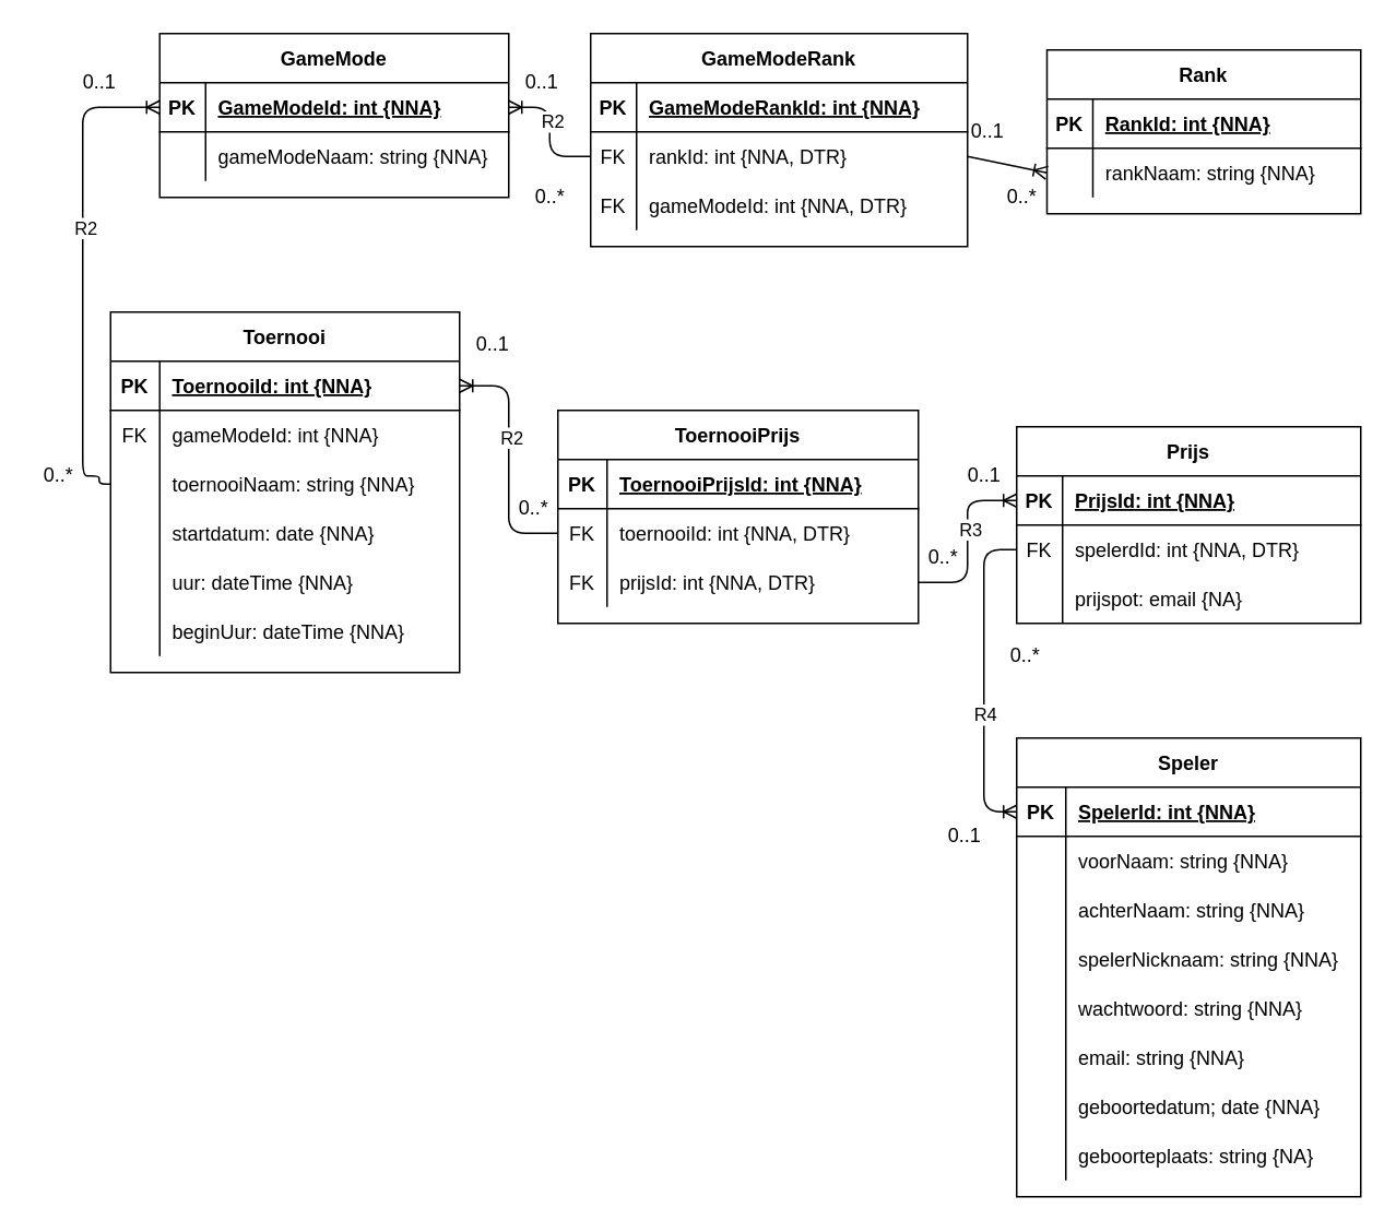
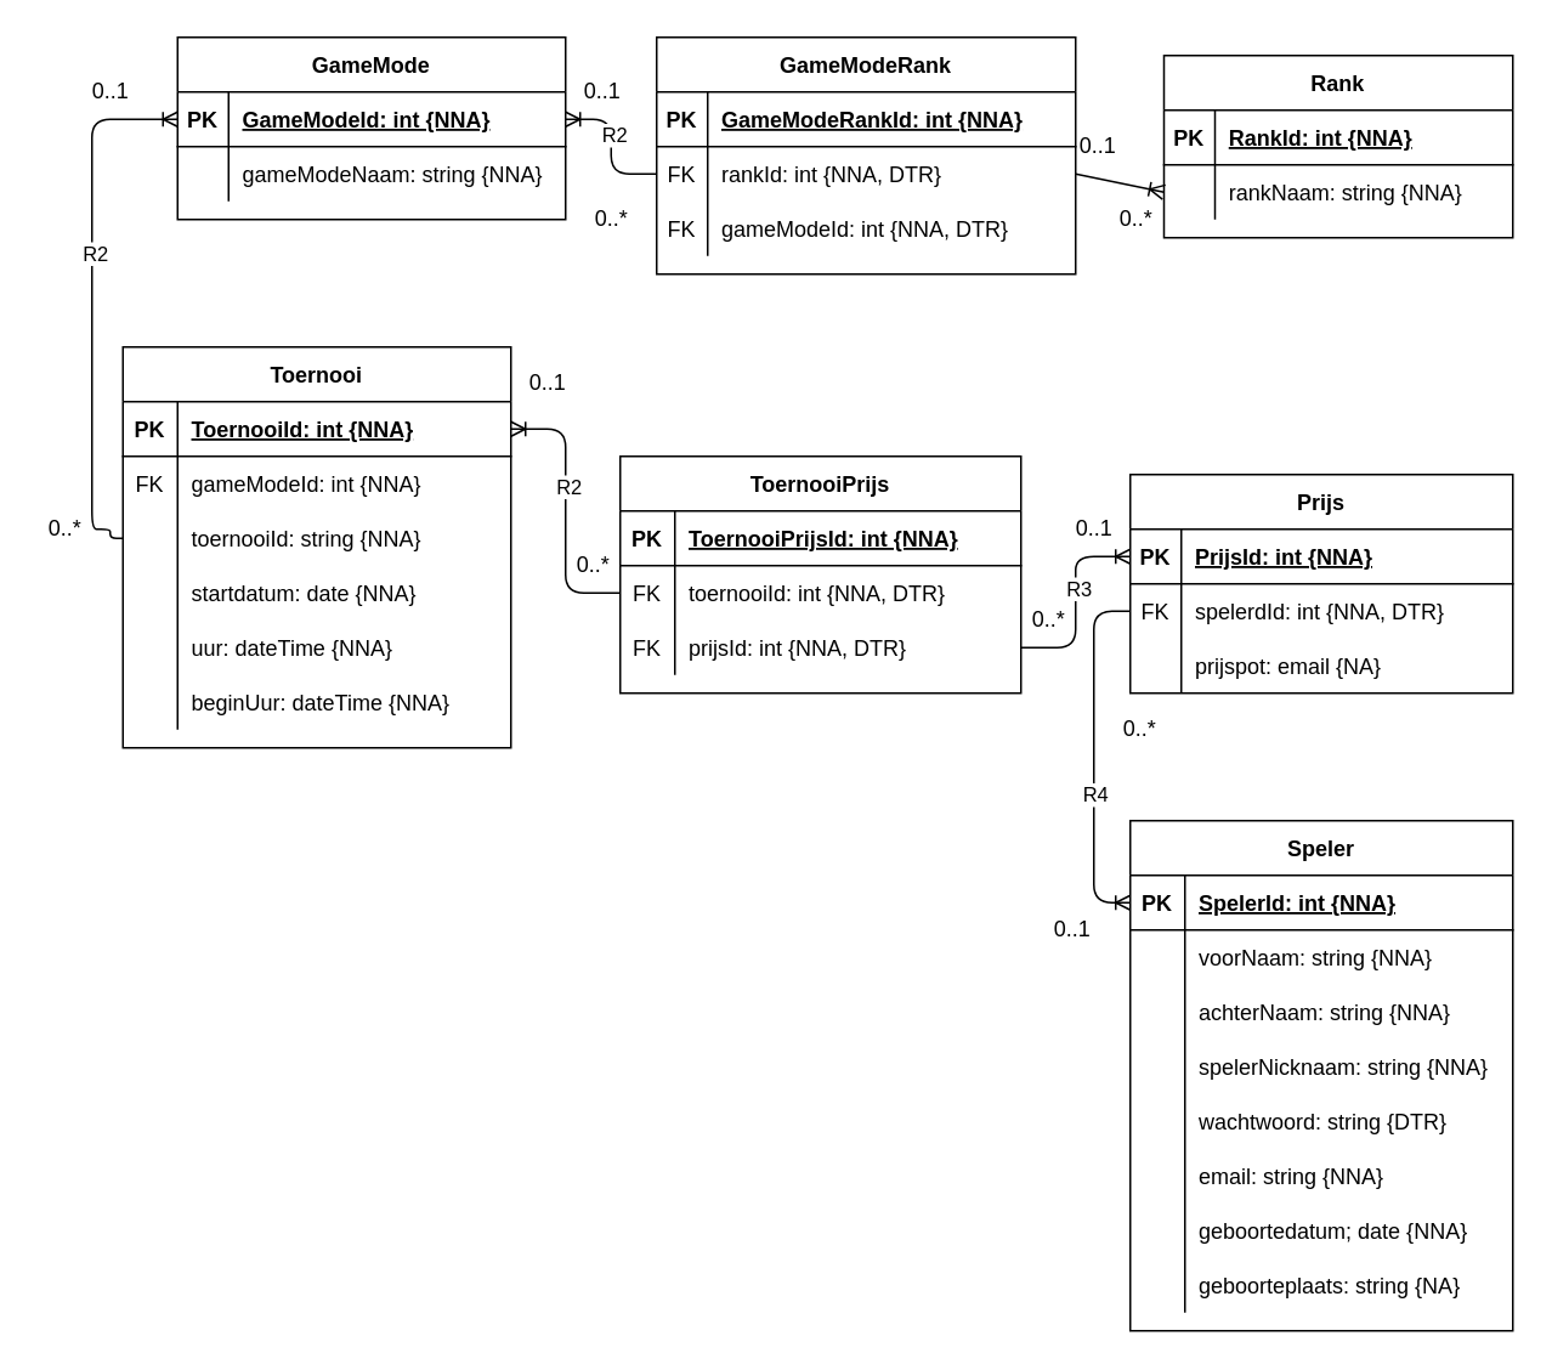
- <mxCell id="36" value="toernooiNaam: string {NNA}" style="shape=partialRectangle;connectable=0;fillColor=none;top=0;left=0;bottom=0;right=0;align=left;spacingLeft=6;overflow=hidden;" parent="34" vertex="1"><mxGeometry x="30" width="183" height="30" as="geometry" /></mxCell>
+ <mxCell id="36" value="toernooiId: string {NNA}" style="shape=partialRectangle;connectable=0;fillColor=none;top=0;left=0;bottom=0;right=0;align=left;spacingLeft=6;overflow=hidden;" parent="34" vertex="1"><mxGeometry x="30" width="183" height="30" as="geometry" /></mxCell>
- <mxCell id="17" value="wachtwoord: string {NNA}" style="shape=partialRectangle;connectable=0;fillColor=none;top=0;left=0;bottom=0;right=0;align=left;spacingLeft=6;overflow=hidden;" parent="15" vertex="1"><mxGeometry x="30" width="180" height="30" as="geometry" /></mxCell>
+ <mxCell id="17" value="wachtwoord: string {DTR}" style="shape=partialRectangle;connectable=0;fillColor=none;top=0;left=0;bottom=0;right=0;align=left;spacingLeft=6;overflow=hidden;" parent="15" vertex="1"><mxGeometry x="30" width="180" height="30" as="geometry" /></mxCell>
